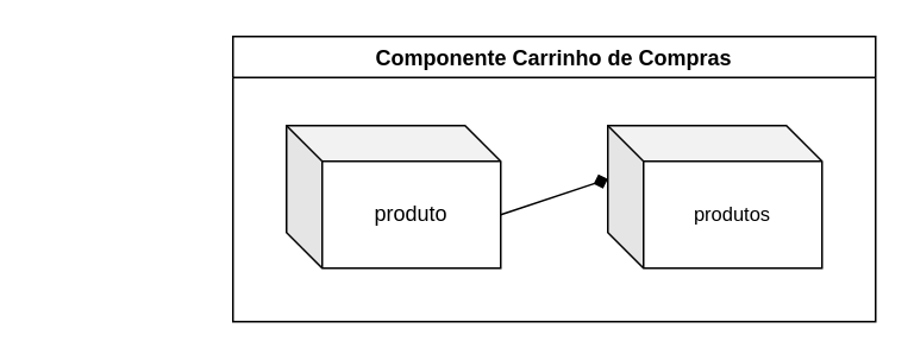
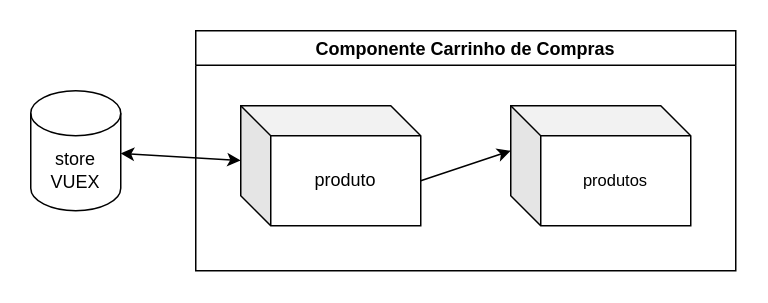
+ <mxCell id="2" value="store&lt;br&gt;VUEX" style="shape=cylinder3;whiteSpace=wrap;html=1;boundedLbl=1;backgroundOutline=1;size=15;" parent="1" vertex="1"><mxGeometry x="20" y="60" width="60" height="80" as="geometry" /></mxCell>
- <mxCell id="6" style="edgeStyle=none;html=1;exitX=0;exitY=0;exitDx=120;exitDy=50;exitPerimeter=0;entryX=0;entryY=0;entryDx=0;entryDy=30;entryPerimeter=0;endArrow=diamond;" parent="3" source="5" target="4" edge="1"><mxGeometry relative="1" as="geometry" /></mxCell>
+ <mxCell id="6" style="edgeStyle=none;html=1;exitX=0;exitY=0;exitDx=120;exitDy=50;exitPerimeter=0;entryX=0;entryY=0;entryDx=0;entryDy=30;entryPerimeter=0;" parent="3" source="5" target="4" edge="1"><mxGeometry relative="1" as="geometry" /></mxCell>
+ <mxCell id="7" value="" style="edgeStyle=none;html=1;fontSize=11;endArrow=classic;endFill=1;startArrow=classic;startFill=1;" parent="1" source="5" target="2" edge="1"><mxGeometry relative="1" as="geometry" /></mxCell>
